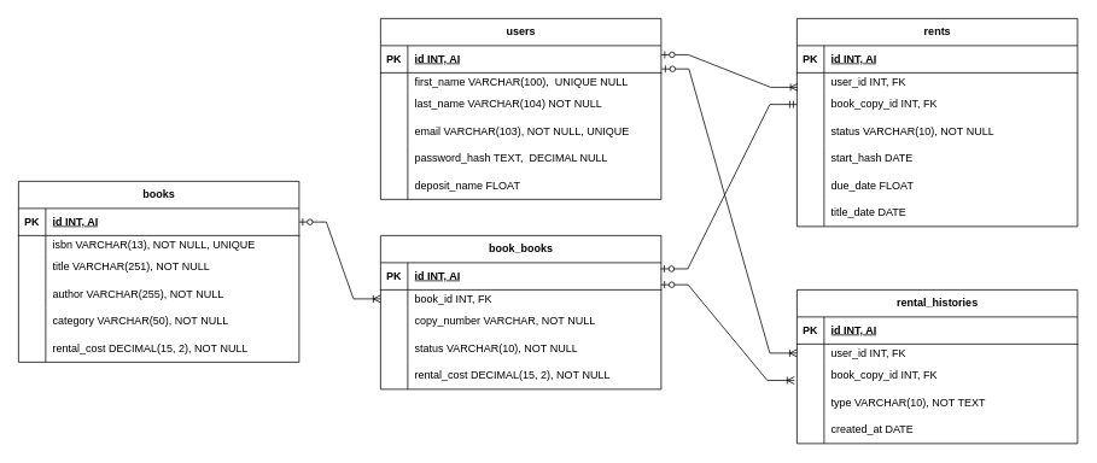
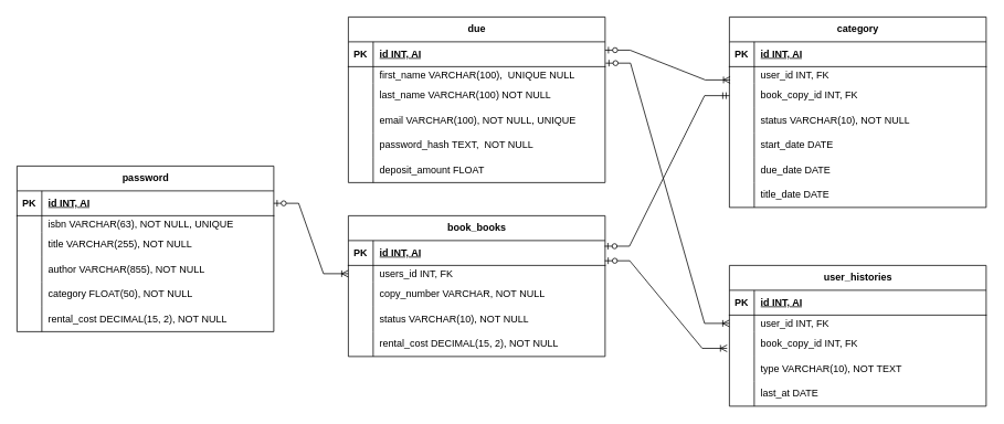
- <mxCell id="2" value="users" style="shape=table;startSize=30;container=1;collapsible=1;childLayout=tableLayout;fixedRows=1;rowLines=0;fontStyle=1;align=center;resizeLast=1;html=1;" vertex="1" parent="1"><mxGeometry x="420" y="20" width="310" height="200" as="geometry" /></mxCell>
+ <mxCell id="2" value="due" style="shape=table;startSize=30;container=1;collapsible=1;childLayout=tableLayout;fixedRows=1;rowLines=0;fontStyle=1;align=center;resizeLast=1;html=1;" vertex="1" parent="1"><mxGeometry x="420" y="20" width="310" height="200" as="geometry" /></mxCell>
- <mxCell id="21" value="rents" style="shape=table;startSize=30;container=1;collapsible=1;childLayout=tableLayout;fixedRows=1;rowLines=0;fontStyle=1;align=center;resizeLast=1;html=1;" vertex="1" parent="1"><mxGeometry x="880" y="20" width="310" height="230" as="geometry" /></mxCell>
+ <mxCell id="21" value="category" style="shape=table;startSize=30;container=1;collapsible=1;childLayout=tableLayout;fixedRows=1;rowLines=0;fontStyle=1;align=center;resizeLast=1;html=1;" vertex="1" parent="1"><mxGeometry x="880" y="20" width="310" height="230" as="geometry" /></mxCell>
- <mxCell id="11" value="last_name VARCHAR(104)&amp;nbsp;NOT NULL" style="shape=partialRectangle;connectable=0;fillColor=none;top=0;left=0;bottom=0;right=0;align=left;spacingLeft=6;overflow=hidden;whiteSpace=wrap;html=1;" vertex="1" parent="9"><mxGeometry x="30" width="280" height="30" as="geometry"><mxRectangle width="280" height="30" as="alternateBounds" /></mxGeometry></mxCell>
+ <mxCell id="11" value="last_name VARCHAR(100)&amp;nbsp;NOT NULL" style="shape=partialRectangle;connectable=0;fillColor=none;top=0;left=0;bottom=0;right=0;align=left;spacingLeft=6;overflow=hidden;whiteSpace=wrap;html=1;" vertex="1" parent="9"><mxGeometry x="30" width="280" height="30" as="geometry"><mxRectangle width="280" height="30" as="alternateBounds" /></mxGeometry></mxCell>
- <mxCell id="14" value="email VARCHAR(103), NOT NULL, UNIQUE" style="shape=partialRectangle;connectable=0;fillColor=none;top=0;left=0;bottom=0;right=0;align=left;spacingLeft=6;overflow=hidden;whiteSpace=wrap;html=1;" vertex="1" parent="12"><mxGeometry x="30" width="280" height="30" as="geometry"><mxRectangle width="280" height="30" as="alternateBounds" /></mxGeometry></mxCell>
+ <mxCell id="14" value="email VARCHAR(100), NOT NULL, UNIQUE" style="shape=partialRectangle;connectable=0;fillColor=none;top=0;left=0;bottom=0;right=0;align=left;spacingLeft=6;overflow=hidden;whiteSpace=wrap;html=1;" vertex="1" parent="12"><mxGeometry x="30" width="280" height="30" as="geometry"><mxRectangle width="280" height="30" as="alternateBounds" /></mxGeometry></mxCell>
- <mxCell id="17" value="password_hash TEXT,&amp;nbsp;&amp;nbsp;DECIMAL NULL" style="shape=partialRectangle;connectable=0;fillColor=none;top=0;left=0;bottom=0;right=0;align=left;spacingLeft=6;overflow=hidden;whiteSpace=wrap;html=1;" vertex="1" parent="15"><mxGeometry x="30" width="280" height="30" as="geometry"><mxRectangle width="280" height="30" as="alternateBounds" /></mxGeometry></mxCell>
+ <mxCell id="17" value="password_hash TEXT,&amp;nbsp;&amp;nbsp;NOT NULL" style="shape=partialRectangle;connectable=0;fillColor=none;top=0;left=0;bottom=0;right=0;align=left;spacingLeft=6;overflow=hidden;whiteSpace=wrap;html=1;" vertex="1" parent="15"><mxGeometry x="30" width="280" height="30" as="geometry"><mxRectangle width="280" height="30" as="alternateBounds" /></mxGeometry></mxCell>
- <mxCell id="36" value="start_hash DATE" style="shape=partialRectangle;connectable=0;fillColor=none;top=0;left=0;bottom=0;right=0;align=left;spacingLeft=6;overflow=hidden;whiteSpace=wrap;html=1;" vertex="1" parent="34"><mxGeometry x="30" width="280" height="30" as="geometry"><mxRectangle width="280" height="30" as="alternateBounds" /></mxGeometry></mxCell>
+ <mxCell id="36" value="start_date DATE" style="shape=partialRectangle;connectable=0;fillColor=none;top=0;left=0;bottom=0;right=0;align=left;spacingLeft=6;overflow=hidden;whiteSpace=wrap;html=1;" vertex="1" parent="34"><mxGeometry x="30" width="280" height="30" as="geometry"><mxRectangle width="280" height="30" as="alternateBounds" /></mxGeometry></mxCell>
- <mxCell id="20" value="deposit_name FLOAT" style="shape=partialRectangle;connectable=0;fillColor=none;top=0;left=0;bottom=0;right=0;align=left;spacingLeft=6;overflow=hidden;whiteSpace=wrap;html=1;" vertex="1" parent="18"><mxGeometry x="30" width="280" height="30" as="geometry"><mxRectangle width="280" height="30" as="alternateBounds" /></mxGeometry></mxCell>
+ <mxCell id="20" value="deposit_amount FLOAT" style="shape=partialRectangle;connectable=0;fillColor=none;top=0;left=0;bottom=0;right=0;align=left;spacingLeft=6;overflow=hidden;whiteSpace=wrap;html=1;" vertex="1" parent="18"><mxGeometry x="30" width="280" height="30" as="geometry"><mxRectangle width="280" height="30" as="alternateBounds" /></mxGeometry></mxCell>
- <mxCell id="39" value="due_date FLOAT" style="shape=partialRectangle;connectable=0;fillColor=none;top=0;left=0;bottom=0;right=0;align=left;spacingLeft=6;overflow=hidden;whiteSpace=wrap;html=1;" vertex="1" parent="37"><mxGeometry x="30" width="280" height="30" as="geometry"><mxRectangle width="280" height="30" as="alternateBounds" /></mxGeometry></mxCell>
+ <mxCell id="39" value="due_date DATE" style="shape=partialRectangle;connectable=0;fillColor=none;top=0;left=0;bottom=0;right=0;align=left;spacingLeft=6;overflow=hidden;whiteSpace=wrap;html=1;" vertex="1" parent="37"><mxGeometry x="30" width="280" height="30" as="geometry"><mxRectangle width="280" height="30" as="alternateBounds" /></mxGeometry></mxCell>
- <mxCell id="43" value="books" style="shape=table;startSize=30;container=1;collapsible=1;childLayout=tableLayout;fixedRows=1;rowLines=0;fontStyle=1;align=center;resizeLast=1;html=1;" vertex="1" parent="1"><mxGeometry x="20" y="200" width="310" height="200" as="geometry" /></mxCell>
+ <mxCell id="43" value="password" style="shape=table;startSize=30;container=1;collapsible=1;childLayout=tableLayout;fixedRows=1;rowLines=0;fontStyle=1;align=center;resizeLast=1;html=1;" vertex="1" parent="1"><mxGeometry x="20" y="200" width="310" height="200" as="geometry" /></mxCell>
- <mxCell id="49" value="isbn VARCHAR(13), NOT NULL, UNIQUE" style="shape=partialRectangle;connectable=0;fillColor=none;top=0;left=0;bottom=0;right=0;align=left;spacingLeft=6;overflow=hidden;whiteSpace=wrap;html=1;" vertex="1" parent="47"><mxGeometry x="30" width="280" height="20" as="geometry"><mxRectangle width="280" height="20" as="alternateBounds" /></mxGeometry></mxCell>
+ <mxCell id="49" value="isbn VARCHAR(63), NOT NULL, UNIQUE" style="shape=partialRectangle;connectable=0;fillColor=none;top=0;left=0;bottom=0;right=0;align=left;spacingLeft=6;overflow=hidden;whiteSpace=wrap;html=1;" vertex="1" parent="47"><mxGeometry x="30" width="280" height="20" as="geometry"><mxRectangle width="280" height="20" as="alternateBounds" /></mxGeometry></mxCell>
- <mxCell id="52" value="title VARCHAR(251), NOT NULL" style="shape=partialRectangle;connectable=0;fillColor=none;top=0;left=0;bottom=0;right=0;align=left;spacingLeft=6;overflow=hidden;whiteSpace=wrap;html=1;" vertex="1" parent="50"><mxGeometry x="30" width="280" height="30" as="geometry"><mxRectangle width="280" height="30" as="alternateBounds" /></mxGeometry></mxCell>
+ <mxCell id="52" value="title VARCHAR(255), NOT NULL" style="shape=partialRectangle;connectable=0;fillColor=none;top=0;left=0;bottom=0;right=0;align=left;spacingLeft=6;overflow=hidden;whiteSpace=wrap;html=1;" vertex="1" parent="50"><mxGeometry x="30" width="280" height="30" as="geometry"><mxRectangle width="280" height="30" as="alternateBounds" /></mxGeometry></mxCell>
- <mxCell id="55" value="author VARCHAR(255), NOT NULL" style="shape=partialRectangle;connectable=0;fillColor=none;top=0;left=0;bottom=0;right=0;align=left;spacingLeft=6;overflow=hidden;whiteSpace=wrap;html=1;" vertex="1" parent="53"><mxGeometry x="30" width="280" height="30" as="geometry"><mxRectangle width="280" height="30" as="alternateBounds" /></mxGeometry></mxCell>
+ <mxCell id="55" value="author VARCHAR(855), NOT NULL" style="shape=partialRectangle;connectable=0;fillColor=none;top=0;left=0;bottom=0;right=0;align=left;spacingLeft=6;overflow=hidden;whiteSpace=wrap;html=1;" vertex="1" parent="53"><mxGeometry x="30" width="280" height="30" as="geometry"><mxRectangle width="280" height="30" as="alternateBounds" /></mxGeometry></mxCell>
- <mxCell id="68" value="book_id INT, FK" style="shape=partialRectangle;connectable=0;fillColor=none;top=0;left=0;bottom=0;right=0;align=left;spacingLeft=6;overflow=hidden;whiteSpace=wrap;html=1;" vertex="1" parent="66"><mxGeometry x="30" width="280" height="20" as="geometry"><mxRectangle width="280" height="20" as="alternateBounds" /></mxGeometry></mxCell>
+ <mxCell id="68" value="users_id INT, FK" style="shape=partialRectangle;connectable=0;fillColor=none;top=0;left=0;bottom=0;right=0;align=left;spacingLeft=6;overflow=hidden;whiteSpace=wrap;html=1;" vertex="1" parent="66"><mxGeometry x="30" width="280" height="20" as="geometry"><mxRectangle width="280" height="20" as="alternateBounds" /></mxGeometry></mxCell>
- <mxCell id="78" value="rental_histories" style="shape=table;startSize=30;container=1;collapsible=1;childLayout=tableLayout;fixedRows=1;rowLines=0;fontStyle=1;align=center;resizeLast=1;html=1;" vertex="1" parent="1"><mxGeometry x="880" y="320" width="310" height="170" as="geometry" /></mxCell>
+ <mxCell id="78" value="user_histories" style="shape=table;startSize=30;container=1;collapsible=1;childLayout=tableLayout;fixedRows=1;rowLines=0;fontStyle=1;align=center;resizeLast=1;html=1;" vertex="1" parent="1"><mxGeometry x="880" y="320" width="310" height="170" as="geometry" /></mxCell>
- <mxCell id="58" value="category VARCHAR(50), NOT NULL" style="shape=partialRectangle;connectable=0;fillColor=none;top=0;left=0;bottom=0;right=0;align=left;spacingLeft=6;overflow=hidden;whiteSpace=wrap;html=1;" vertex="1" parent="56"><mxGeometry x="30" width="280" height="30" as="geometry"><mxRectangle width="280" height="30" as="alternateBounds" /></mxGeometry></mxCell>
+ <mxCell id="58" value="category FLOAT(50), NOT NULL" style="shape=partialRectangle;connectable=0;fillColor=none;top=0;left=0;bottom=0;right=0;align=left;spacingLeft=6;overflow=hidden;whiteSpace=wrap;html=1;" vertex="1" parent="56"><mxGeometry x="30" width="280" height="30" as="geometry"><mxRectangle width="280" height="30" as="alternateBounds" /></mxGeometry></mxCell>
- <mxCell id="93" value="created_at DATE" style="shape=partialRectangle;connectable=0;fillColor=none;top=0;left=0;bottom=0;right=0;align=left;spacingLeft=6;overflow=hidden;whiteSpace=wrap;html=1;" vertex="1" parent="91"><mxGeometry x="30" width="280" height="30" as="geometry"><mxRectangle width="280" height="30" as="alternateBounds" /></mxGeometry></mxCell>
+ <mxCell id="93" value="last_at DATE" style="shape=partialRectangle;connectable=0;fillColor=none;top=0;left=0;bottom=0;right=0;align=left;spacingLeft=6;overflow=hidden;whiteSpace=wrap;html=1;" vertex="1" parent="91"><mxGeometry x="30" width="280" height="30" as="geometry"><mxRectangle width="280" height="30" as="alternateBounds" /></mxGeometry></mxCell>
